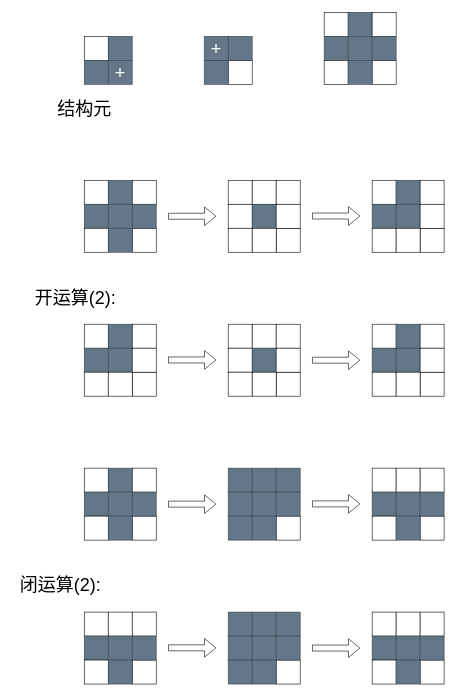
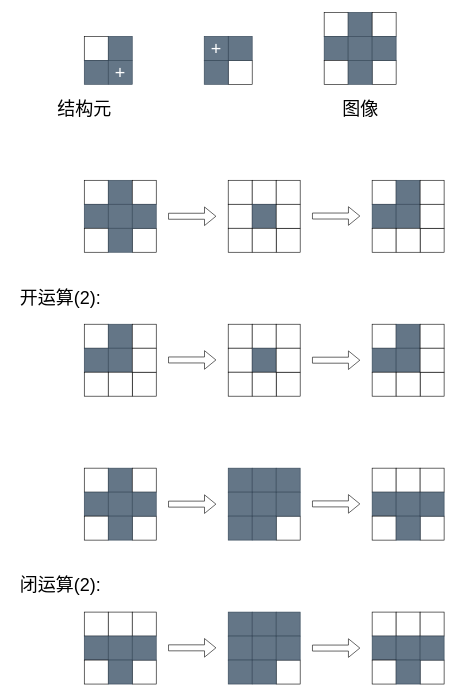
+ <mxCell id="20" value="图像" style="text;html=1;align=center;verticalAlign=middle;resizable=0;points=[];autosize=1;strokeColor=none;fillColor=none;fontSize=30;" parent="1" vertex="1"><mxGeometry x="560" y="155" width="80" height="50" as="geometry" /></mxCell>
- <mxCell id="49" value="开运算(2):" style="text;html=1;align=center;verticalAlign=middle;resizable=0;points=[];autosize=1;strokeColor=none;fillColor=none;fontSize=30;" parent="1" vertex="1"><mxGeometry x="45" y="470" width="160" height="50" as="geometry" /></mxCell>
+ <mxCell id="49" value="开运算(2):" style="text;html=1;align=center;verticalAlign=middle;resizable=0;points=[];autosize=1;strokeColor=none;fillColor=none;fontSize=30;" parent="1" vertex="1"><mxGeometry y="470" width="160" height="50" as="geometry" x="20" /></mxCell>
